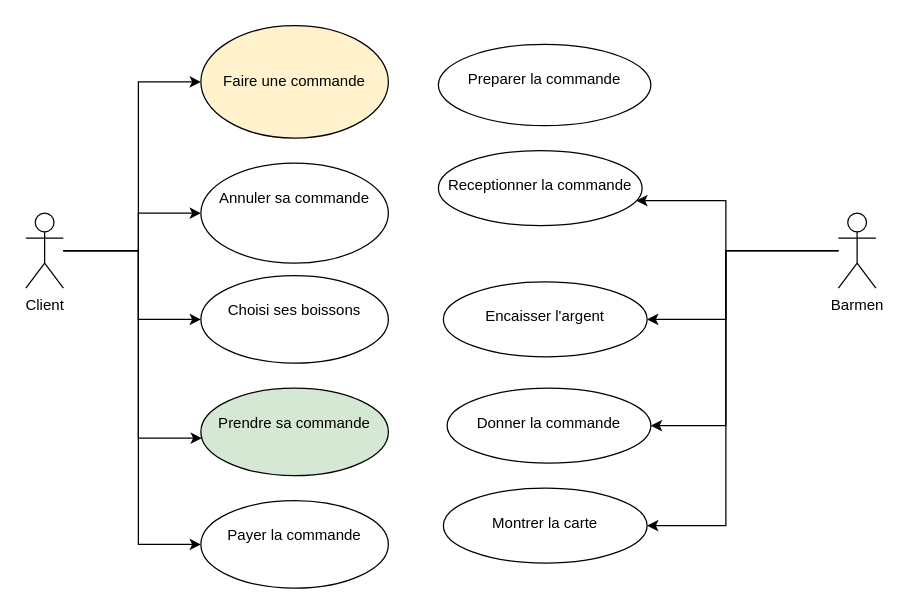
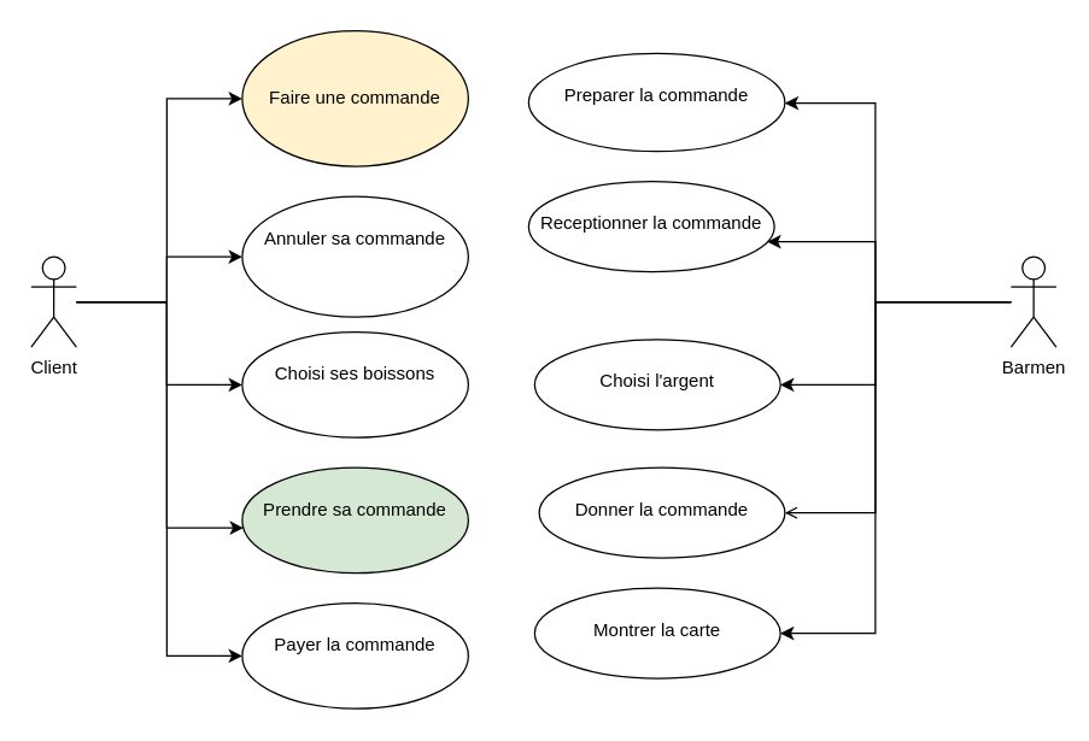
+ <mxCell id="8" value="" style="edgeStyle=orthogonalEdgeStyle;rounded=0;orthogonalLoop=1;jettySize=auto;html=1;" edge="1" parent="1" source="13" target="19"><mxGeometry relative="1" as="geometry"><Array as="points"><mxPoint x="580" y="200" /><mxPoint x="580" y="68" /></Array></mxGeometry></mxCell>
- <mxCell id="21" value="&lt;div&gt;&lt;br&gt;&lt;/div&gt;&lt;div&gt;Encaisser l'argent&lt;br&gt;&lt;/div&gt;" style="ellipse;whiteSpace=wrap;html=1;verticalAlign=top;" vertex="1" parent="1"><mxGeometry x="354" y="225" width="163" height="60" as="geometry" /></mxCell>
+ <mxCell id="21" value="&lt;div&gt;&lt;br&gt;&lt;/div&gt;&lt;div&gt;Choisi l'argent&lt;br&gt;&lt;/div&gt;" style="ellipse;whiteSpace=wrap;html=1;verticalAlign=top;" vertex="1" parent="1"><mxGeometry x="354" y="225" width="163" height="60" as="geometry" /></mxCell>
- <mxCell id="11" style="edgeStyle=orthogonalEdgeStyle;rounded=0;orthogonalLoop=1;jettySize=auto;html=1;entryX=1;entryY=0.5;entryDx=0;entryDy=0;" edge="1" parent="1" source="13" target="22"><mxGeometry relative="1" as="geometry"><Array as="points"><mxPoint x="580" y="200" /><mxPoint x="580" y="340" /></Array></mxGeometry></mxCell>
+ <mxCell id="11" style="edgeStyle=orthogonalEdgeStyle;rounded=0;orthogonalLoop=1;jettySize=auto;html=1;entryX=1;entryY=0.5;entryDx=0;entryDy=0;endArrow=open;" edge="1" parent="1" source="13" target="22"><mxGeometry relative="1" as="geometry"><Array as="points"><mxPoint x="580" y="200" /><mxPoint x="580" y="340" /></Array></mxGeometry></mxCell>
